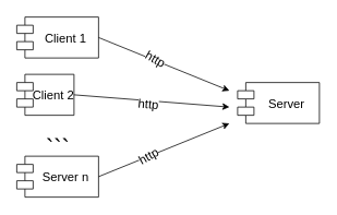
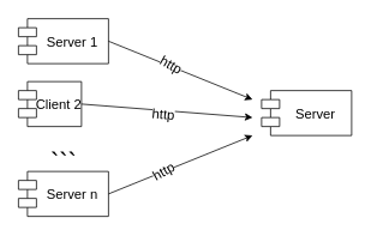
- <mxCell id="2" value="Client 1" style="shape=module;align=left;spacingLeft=20;align=center;verticalAlign=top;spacingTop=10;fontSize=15;" parent="1" vertex="1"><mxGeometry x="20" y="20" width="100" height="50" as="geometry" /></mxCell>
+ <mxCell id="2" value="Server 1" style="shape=module;align=left;spacingLeft=20;align=center;verticalAlign=top;spacingTop=10;fontSize=15;" parent="1" vertex="1"><mxGeometry x="20" y="20" width="100" height="50" as="geometry" /></mxCell>
